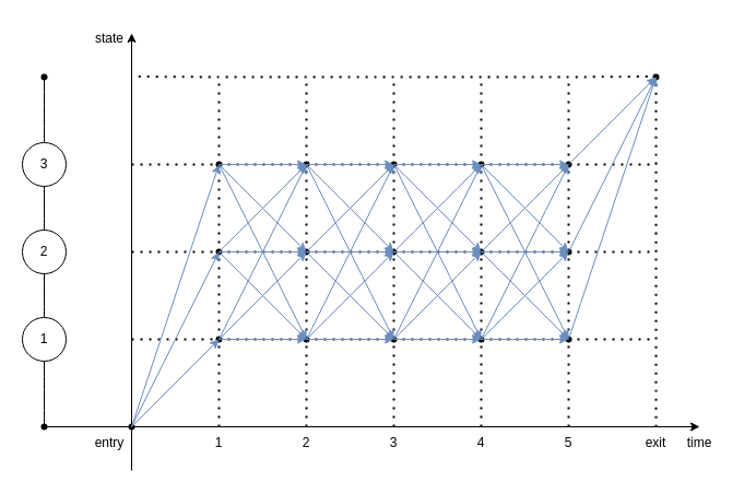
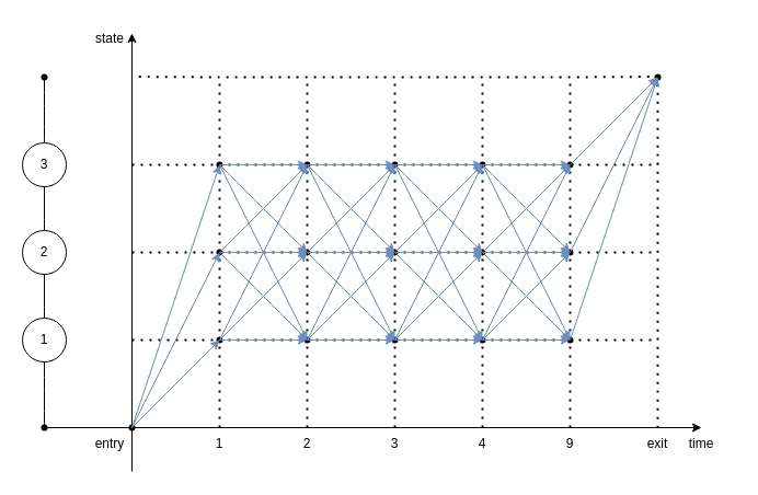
- <mxCell id="19" value="5" style="text;html=1;strokeColor=none;fillColor=none;align=center;verticalAlign=middle;whiteSpace=wrap;rounded=0;" vertex="1" parent="1"><mxGeometry x="490" y="390" width="60" height="30" as="geometry" /></mxCell>
+ <mxCell id="19" value="9" style="text;html=1;strokeColor=none;fillColor=none;align=center;verticalAlign=middle;whiteSpace=wrap;rounded=0;" vertex="1" parent="1"><mxGeometry x="490" y="390" width="60" height="30" as="geometry" /></mxCell>
